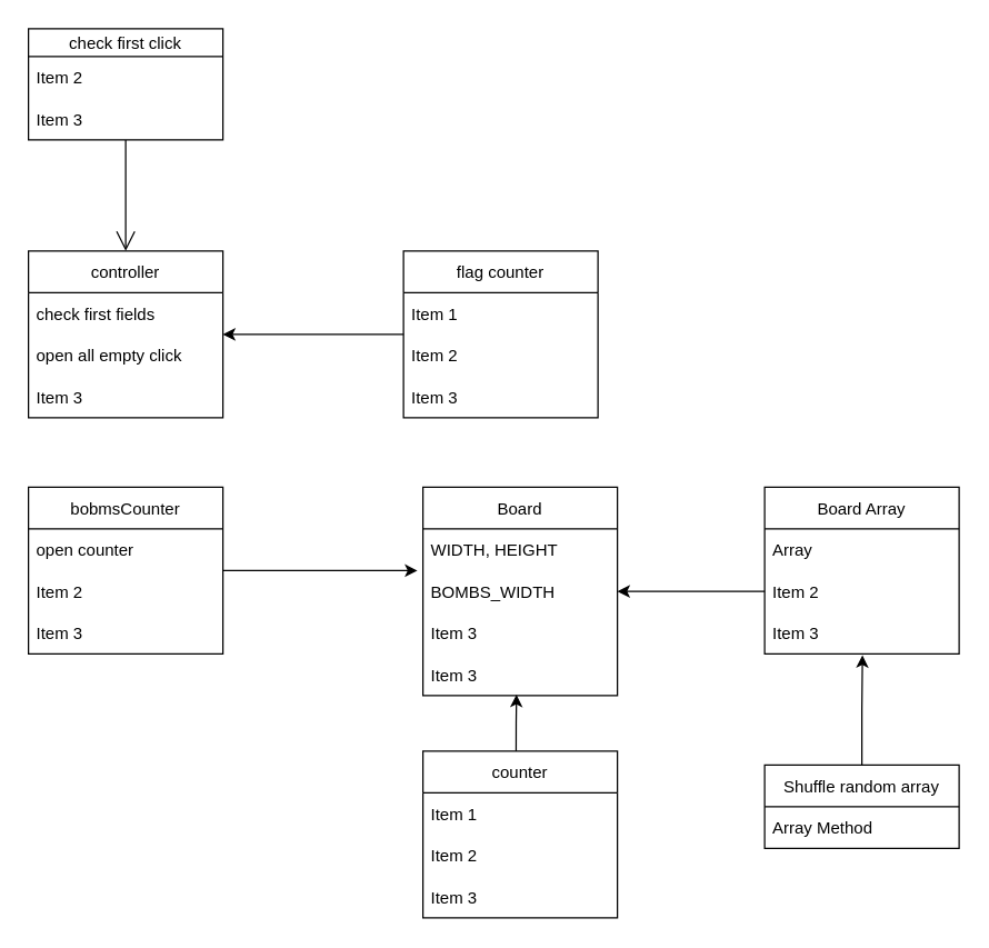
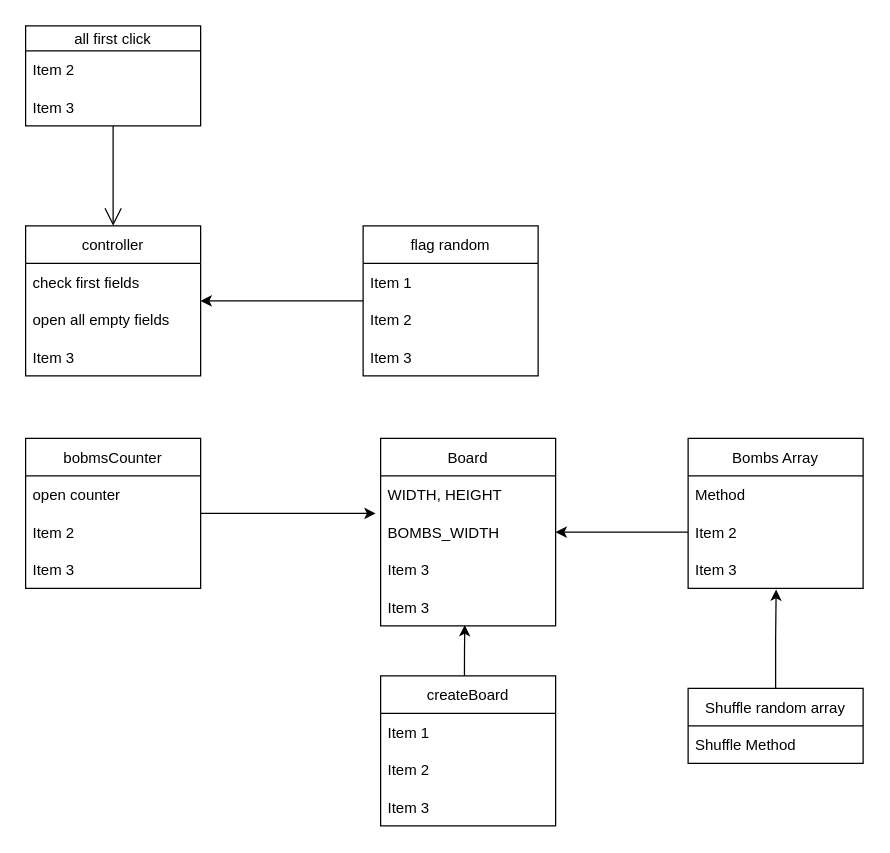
- <mxCell id="28" value="check first click" style="swimlane;fontStyle=0;childLayout=stackLayout;horizontal=1;startSize=20;horizontalStack=0;resizeParent=1;resizeParentMax=0;resizeLast=0;collapsible=1;marginBottom=0;" parent="1" vertex="1"><mxGeometry x="20" y="20" width="140" height="80" as="geometry" /></mxCell>
+ <mxCell id="28" value="all first click" style="swimlane;fontStyle=0;childLayout=stackLayout;horizontal=1;startSize=20;horizontalStack=0;resizeParent=1;resizeParentMax=0;resizeLast=0;collapsible=1;marginBottom=0;" parent="1" vertex="1"><mxGeometry x="20" y="20" width="140" height="80" as="geometry" /></mxCell>
- <mxCell id="32" value="flag counter" style="swimlane;fontStyle=0;childLayout=stackLayout;horizontal=1;startSize=30;horizontalStack=0;resizeParent=1;resizeParentMax=0;resizeLast=0;collapsible=1;marginBottom=0;" parent="1" vertex="1"><mxGeometry x="290" y="180" width="140" height="120" as="geometry" /></mxCell>
+ <mxCell id="32" value="flag random" style="swimlane;fontStyle=0;childLayout=stackLayout;horizontal=1;startSize=30;horizontalStack=0;resizeParent=1;resizeParentMax=0;resizeLast=0;collapsible=1;marginBottom=0;" parent="1" vertex="1"><mxGeometry x="290" y="180" width="140" height="120" as="geometry" /></mxCell>
- <mxCell id="26" value="open all empty click" style="text;strokeColor=none;fillColor=none;align=left;verticalAlign=middle;spacingLeft=4;spacingRight=4;overflow=hidden;points=[[0,0.5],[1,0.5]];portConstraint=eastwest;rotatable=0;" parent="24" vertex="1"><mxGeometry y="60" width="140" height="30" as="geometry" /></mxCell>
+ <mxCell id="26" value="open all empty fields" style="text;strokeColor=none;fillColor=none;align=left;verticalAlign=middle;spacingLeft=4;spacingRight=4;overflow=hidden;points=[[0,0.5],[1,0.5]];portConstraint=eastwest;rotatable=0;" parent="24" vertex="1"><mxGeometry y="60" width="140" height="30" as="geometry" /></mxCell>
- <mxCell id="7" value="Board Array" style="swimlane;fontStyle=0;childLayout=stackLayout;horizontal=1;startSize=30;horizontalStack=0;resizeParent=1;resizeParentMax=0;resizeLast=0;collapsible=1;marginBottom=0;" parent="1" vertex="1"><mxGeometry x="550" y="350" width="140" height="120" as="geometry" /></mxCell>
+ <mxCell id="7" value="Bombs Array" style="swimlane;fontStyle=0;childLayout=stackLayout;horizontal=1;startSize=30;horizontalStack=0;resizeParent=1;resizeParentMax=0;resizeLast=0;collapsible=1;marginBottom=0;" parent="1" vertex="1"><mxGeometry x="550" y="350" width="140" height="120" as="geometry" /></mxCell>
- <mxCell id="8" value="Array" style="text;strokeColor=none;fillColor=none;align=left;verticalAlign=middle;spacingLeft=4;spacingRight=4;overflow=hidden;points=[[0,0.5],[1,0.5]];portConstraint=eastwest;rotatable=0;" parent="7" vertex="1"><mxGeometry y="30" width="140" height="30" as="geometry" /></mxCell>
+ <mxCell id="8" value="Method" style="text;strokeColor=none;fillColor=none;align=left;verticalAlign=middle;spacingLeft=4;spacingRight=4;overflow=hidden;points=[[0,0.5],[1,0.5]];portConstraint=eastwest;rotatable=0;" parent="7" vertex="1"><mxGeometry y="30" width="140" height="30" as="geometry" /></mxCell>
- <mxCell id="15" value="counter" style="swimlane;fontStyle=0;childLayout=stackLayout;horizontal=1;startSize=30;horizontalStack=0;resizeParent=1;resizeParentMax=0;resizeLast=0;collapsible=1;marginBottom=0;" parent="1" vertex="1"><mxGeometry x="304" y="540" width="140" height="120" as="geometry" /></mxCell>
+ <mxCell id="15" value="createBoard" style="swimlane;fontStyle=0;childLayout=stackLayout;horizontal=1;startSize=30;horizontalStack=0;resizeParent=1;resizeParentMax=0;resizeLast=0;collapsible=1;marginBottom=0;" parent="1" vertex="1"><mxGeometry x="304" y="540" width="140" height="120" as="geometry" /></mxCell>
- <mxCell id="13" value="Array Method" style="text;strokeColor=none;fillColor=none;align=left;verticalAlign=middle;spacingLeft=4;spacingRight=4;overflow=hidden;points=[[0,0.5],[1,0.5]];portConstraint=eastwest;rotatable=0;" parent="12" vertex="1"><mxGeometry y="30" width="140" height="30" as="geometry" /></mxCell>
+ <mxCell id="13" value="Shuffle Method" style="text;strokeColor=none;fillColor=none;align=left;verticalAlign=middle;spacingLeft=4;spacingRight=4;overflow=hidden;points=[[0,0.5],[1,0.5]];portConstraint=eastwest;rotatable=0;" parent="12" vertex="1"><mxGeometry y="30" width="140" height="30" as="geometry" /></mxCell>
